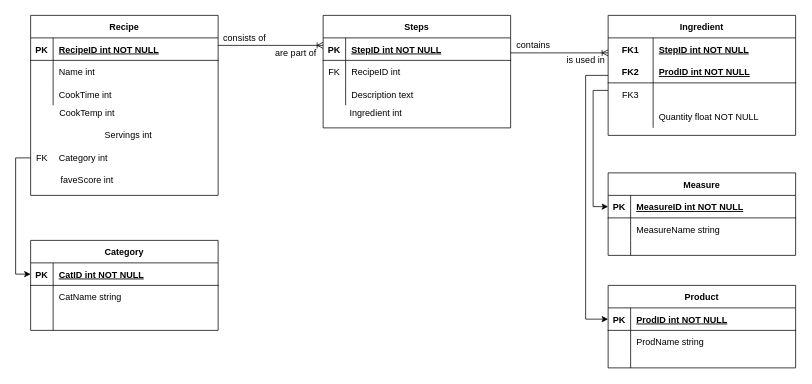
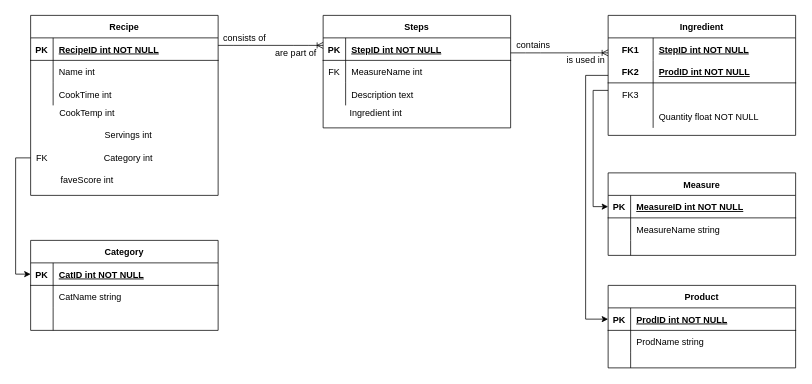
- <mxCell id="56" value="RecipeID int" style="shape=partialRectangle;overflow=hidden;connectable=0;fillColor=none;top=0;left=0;bottom=0;right=0;align=left;spacingLeft=6;" parent="54" vertex="1"><mxGeometry x="30" width="220" height="30" as="geometry" /></mxCell>
+ <mxCell id="56" value="MeasureName int" style="shape=partialRectangle;overflow=hidden;connectable=0;fillColor=none;top=0;left=0;bottom=0;right=0;align=left;spacingLeft=6;" parent="54" vertex="1"><mxGeometry x="30" width="220" height="30" as="geometry" /></mxCell>
- <mxCell id="14" value="Category int" style="text;html=1;align=center;verticalAlign=middle;resizable=0;points=[];autosize=1;strokeColor=none;" parent="1" vertex="1"><mxGeometry x="70" y="200" width="80" height="20" as="geometry" /></mxCell>
+ <mxCell id="14" value="Category int" style="text;html=1;align=center;verticalAlign=middle;resizable=0;points=[];autosize=1;strokeColor=none;" parent="1" vertex="1"><mxGeometry x="130" y="200" width="80" height="20" as="geometry" /></mxCell>
